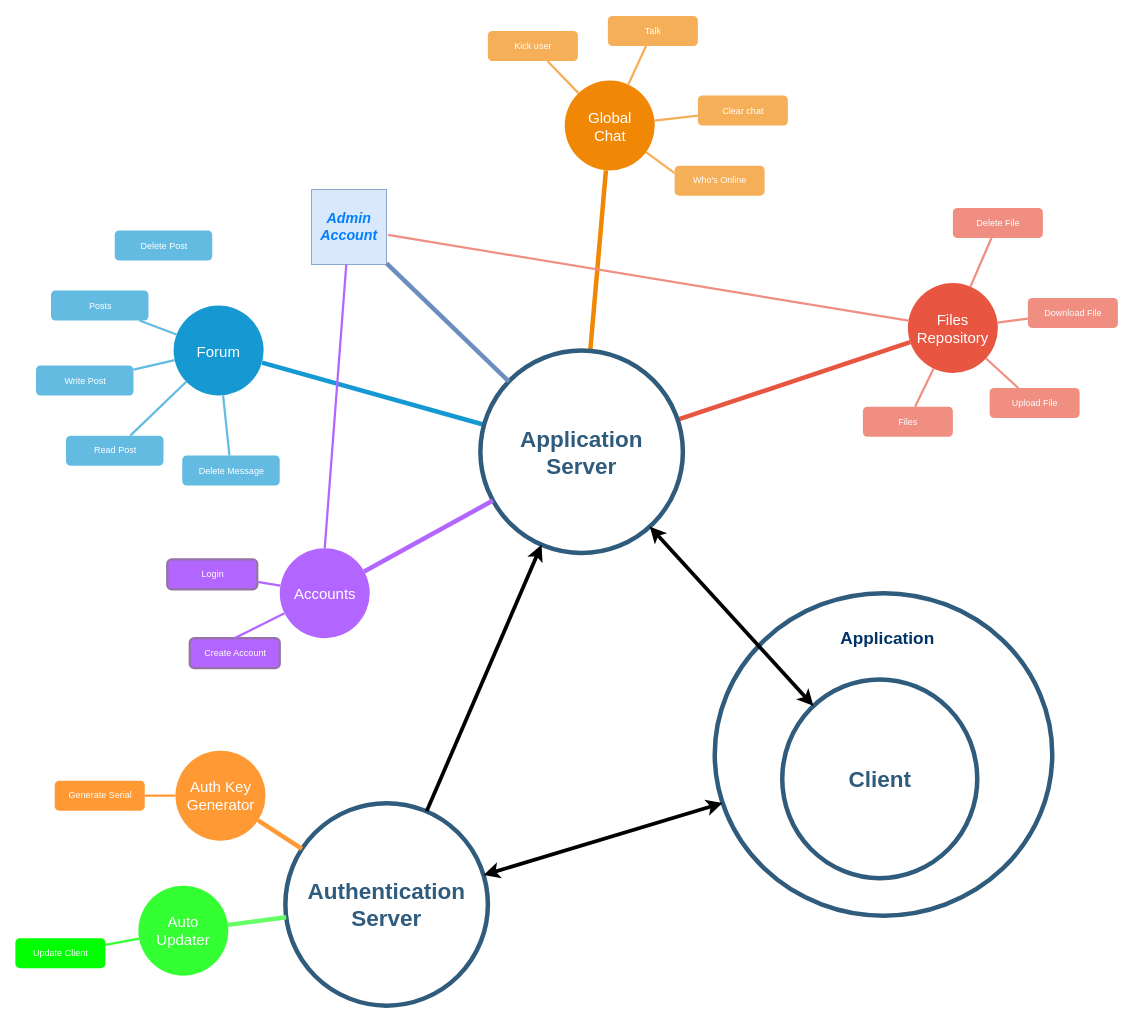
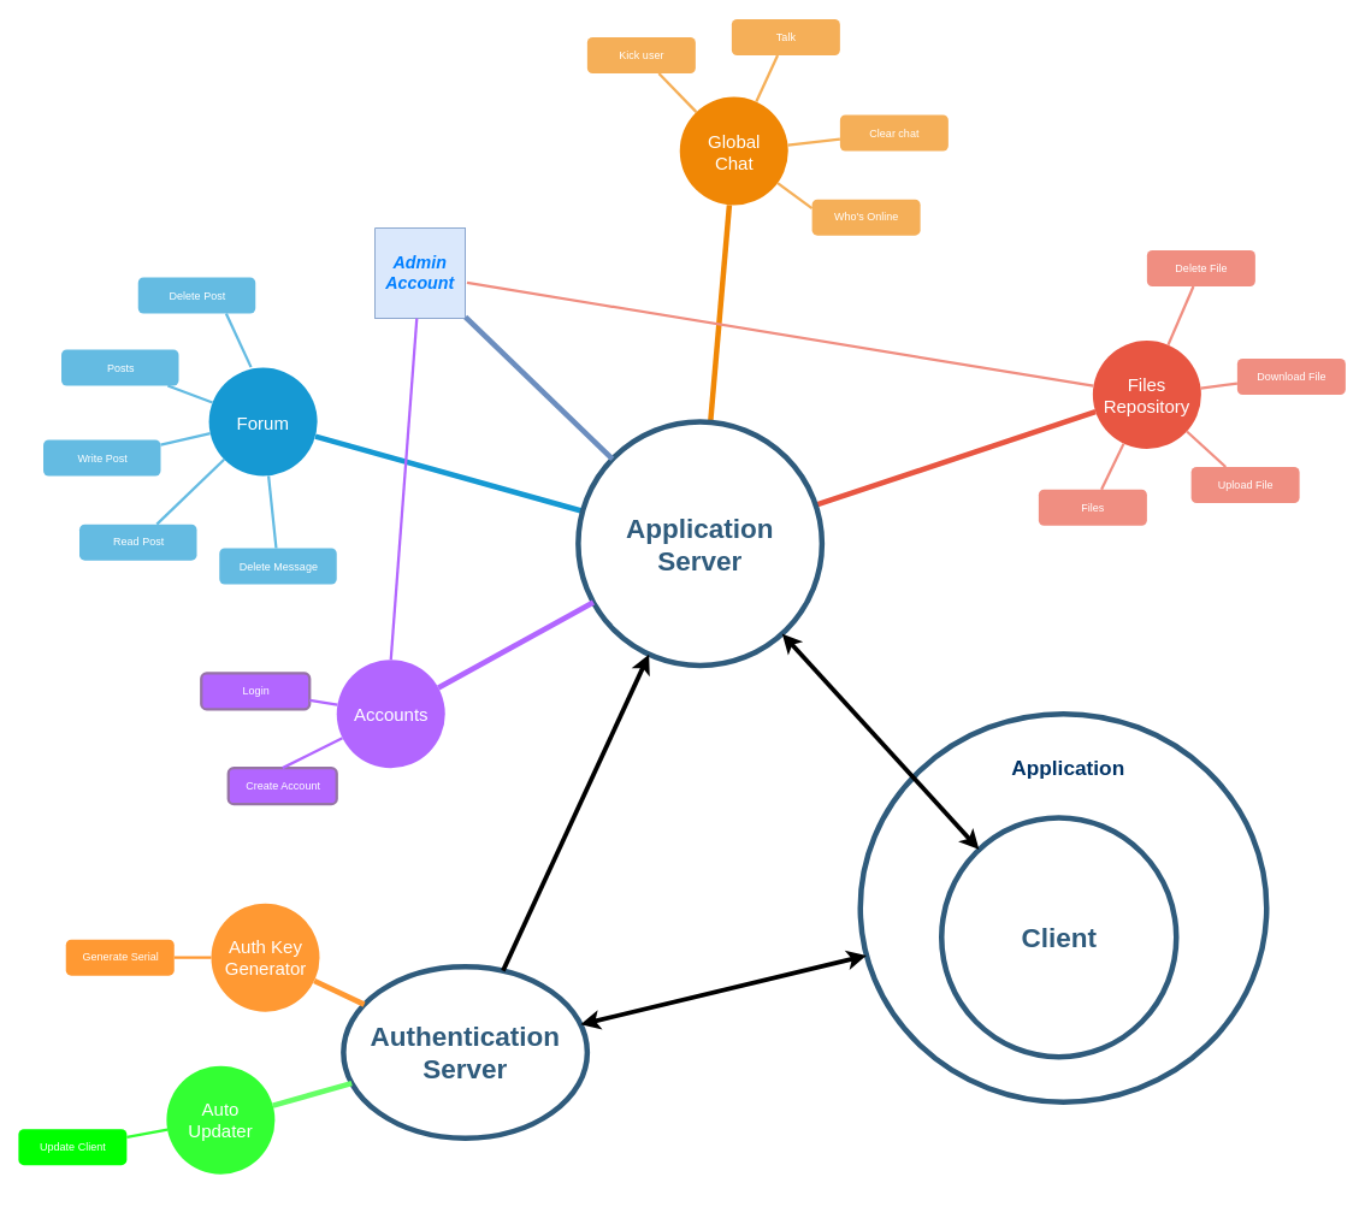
+ <mxCell id="34" value="" style="edgeStyle=none;endArrow=none;strokeWidth=3;strokeColor=#64BBE2;html=1;entryX=0.75;entryY=1;entryDx=0;entryDy=0;exitX=0.388;exitY=-0.004;exitDx=0;exitDy=0;exitPerimeter=0;" edge="1" parent="1" source="2" target="33"><mxGeometry x="-154" y="286.5" width="100" height="100" as="geometry"><mxPoint x="248.073" y="473.238" as="sourcePoint" /><mxPoint x="179.794" y="436.5" as="targetPoint" /></mxGeometry></mxCell>
- <mxCell id="38" value="Authentication&lt;br&gt;Server&lt;br&gt;" style="ellipse;whiteSpace=wrap;html=1;shadow=0;fontFamily=Helvetica;fontSize=30;fontColor=#2F5B7C;align=center;strokeColor=#2F5B7C;strokeWidth=6;fillColor=#FFFFFF;fontStyle=1;gradientColor=none;" vertex="1" parent="1"><mxGeometry x="380" y="1070" width="270" height="270" as="geometry" /></mxCell>
+ <mxCell id="38" value="Authentication&lt;br&gt;Server&lt;br&gt;" style="ellipse;whiteSpace=wrap;html=1;shadow=0;fontFamily=Helvetica;fontSize=30;fontColor=#2F5B7C;align=center;strokeColor=#2F5B7C;strokeWidth=6;fillColor=#FFFFFF;fontStyle=1;gradientColor=none;" vertex="1" parent="1"><mxGeometry x="380" y="1070" width="270" height="190" as="geometry" /></mxCell>
